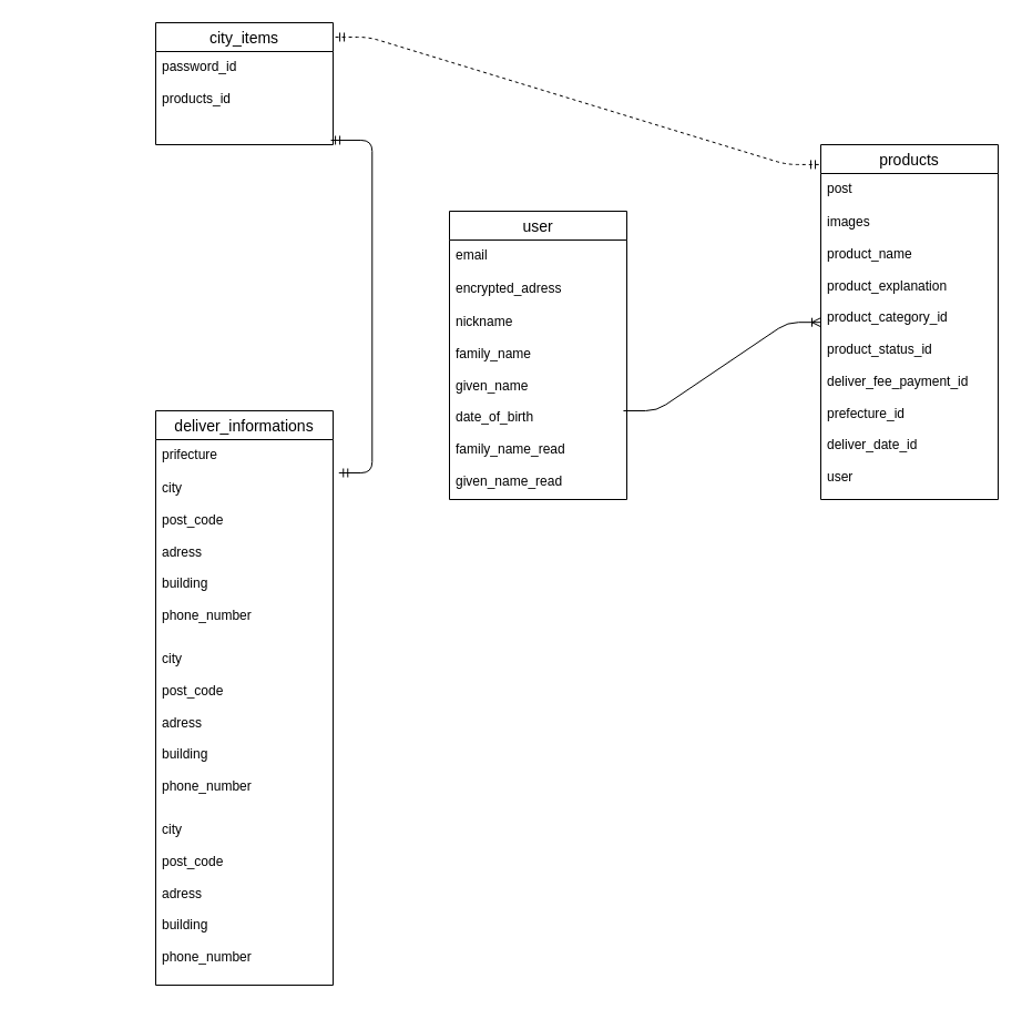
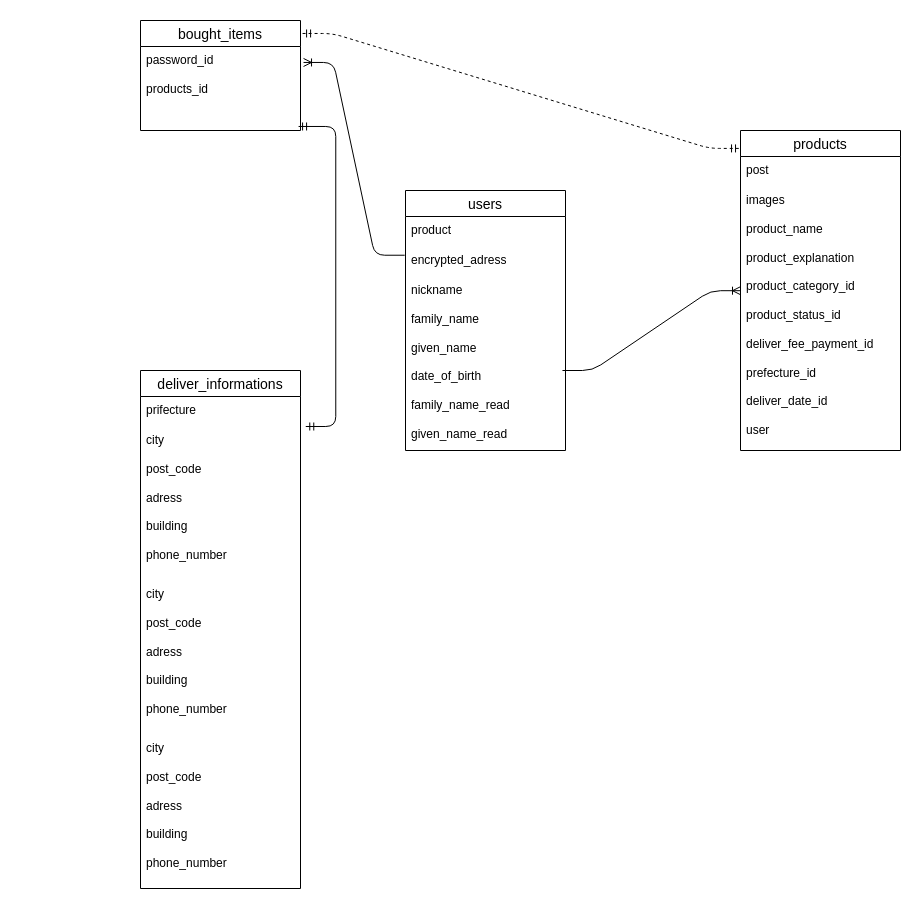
- <mxCell id="16" value="city_items" style="swimlane;fontStyle=0;childLayout=stackLayout;horizontal=1;startSize=26;horizontalStack=0;resizeParent=1;resizeParentMax=0;resizeLast=0;collapsible=1;marginBottom=0;align=center;fontSize=14;" parent="1" vertex="1"><mxGeometry x="140" y="20" width="160" height="110" as="geometry" /></mxCell>
+ <mxCell id="16" value="bought_items" style="swimlane;fontStyle=0;childLayout=stackLayout;horizontal=1;startSize=26;horizontalStack=0;resizeParent=1;resizeParentMax=0;resizeLast=0;collapsible=1;marginBottom=0;align=center;fontSize=14;" parent="1" vertex="1"><mxGeometry x="140" y="20" width="160" height="110" as="geometry" /></mxCell>
+ <mxCell id="21" value="" style="edgeStyle=entityRelationEdgeStyle;fontSize=12;html=1;endArrow=ERoneToMany;exitX=-0.005;exitY=0.291;exitDx=0;exitDy=0;exitPerimeter=0;entryX=1.019;entryY=0.19;entryDx=0;entryDy=0;entryPerimeter=0;" parent="1" source="6" target="17" edge="1"><mxGeometry width="100" height="100" relative="1" as="geometry"><mxPoint x="320" y="175" as="sourcePoint" /><mxPoint x="420" y="75" as="targetPoint" /></mxGeometry></mxCell>
- <mxCell id="4" value="user" style="swimlane;fontStyle=0;childLayout=stackLayout;horizontal=1;startSize=26;horizontalStack=0;resizeParent=1;resizeParentMax=0;resizeLast=0;collapsible=1;marginBottom=0;align=center;fontSize=14;" parent="1" vertex="1"><mxGeometry x="405" y="190" width="160" height="260" as="geometry" /></mxCell>
+ <mxCell id="4" value="users" style="swimlane;fontStyle=0;childLayout=stackLayout;horizontal=1;startSize=26;horizontalStack=0;resizeParent=1;resizeParentMax=0;resizeLast=0;collapsible=1;marginBottom=0;align=center;fontSize=14;" parent="1" vertex="1"><mxGeometry x="405" y="190" width="160" height="260" as="geometry" /></mxCell>
- <mxCell id="5" value="email" style="text;strokeColor=none;fillColor=none;spacingLeft=4;spacingRight=4;overflow=hidden;rotatable=0;points=[[0,0.5],[1,0.5]];portConstraint=eastwest;fontSize=12;whiteSpace=wrap;html=1;" parent="4" vertex="1"><mxGeometry y="26" width="160" height="30" as="geometry" /></mxCell>
+ <mxCell id="5" value="product" style="text;strokeColor=none;fillColor=none;spacingLeft=4;spacingRight=4;overflow=hidden;rotatable=0;points=[[0,0.5],[1,0.5]];portConstraint=eastwest;fontSize=12;whiteSpace=wrap;html=1;" parent="4" vertex="1"><mxGeometry y="26" width="160" height="30" as="geometry" /></mxCell>
